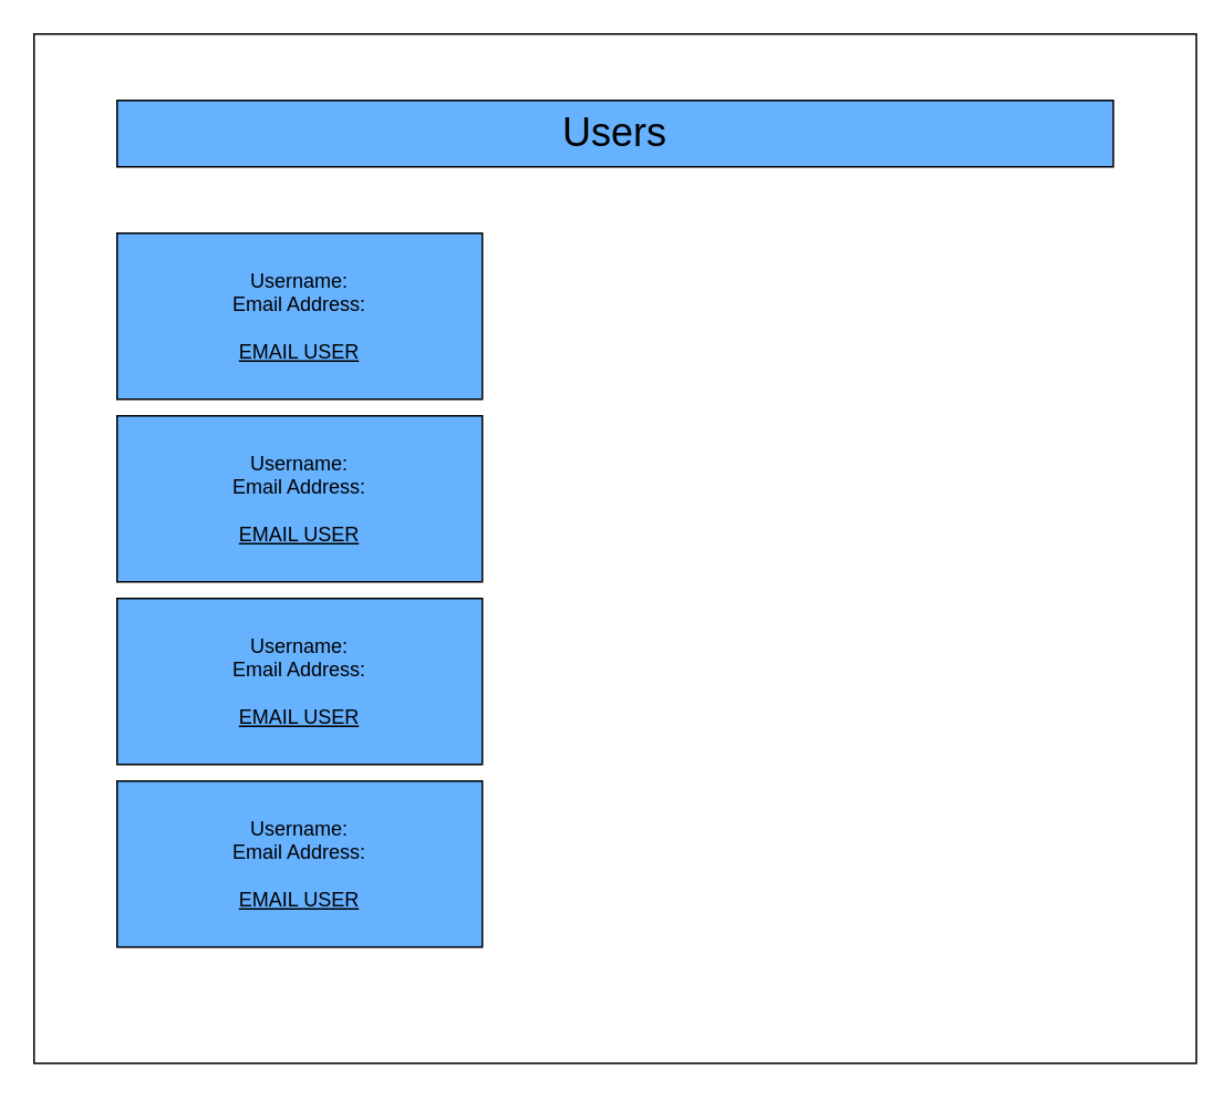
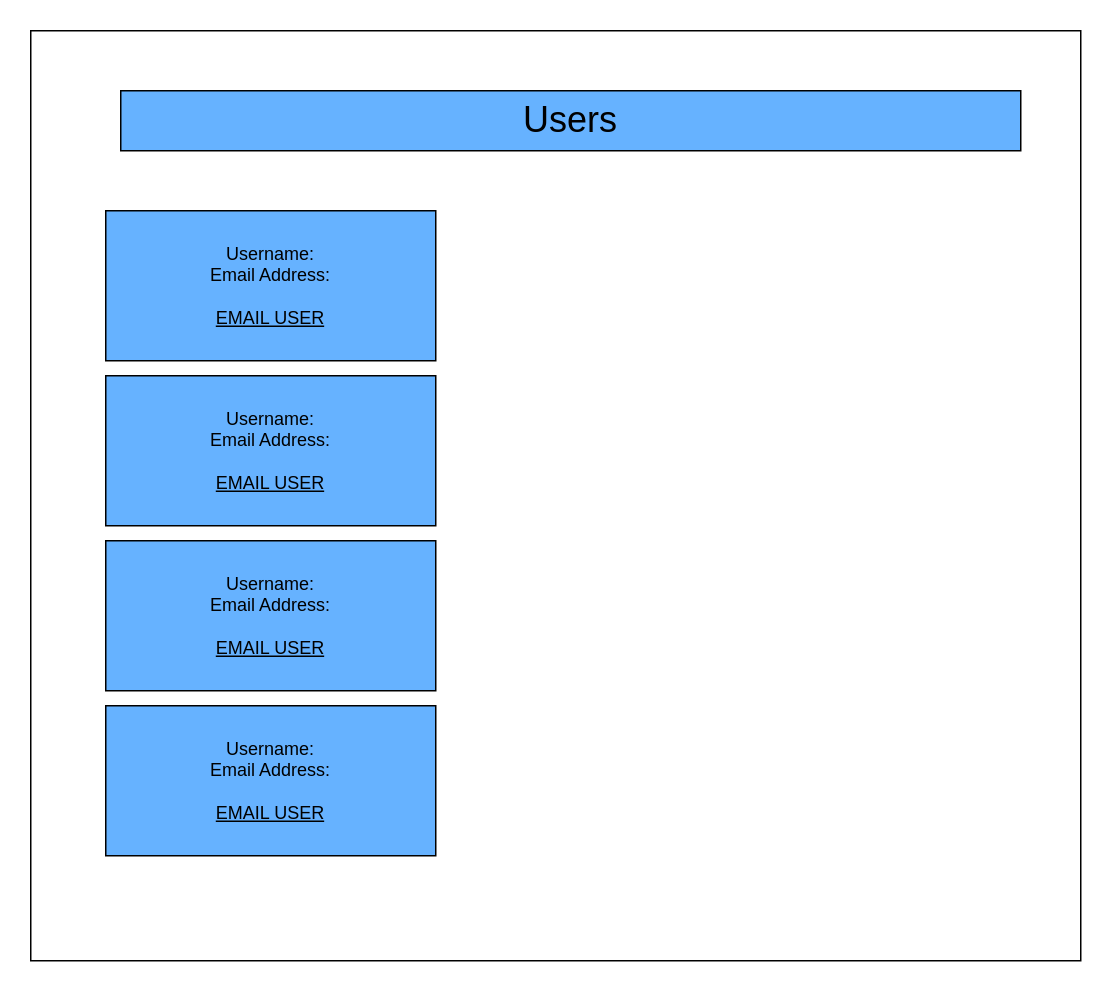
- <mxCell id="3" value="&lt;font style=&quot;font-size: 24px;&quot;&gt;Users&lt;/font&gt;" style="whiteSpace=wrap;html=1;fillColor=#66B2FF;" vertex="1" parent="1"><mxGeometry x="70" y="60" width="600" height="40" as="geometry" /></mxCell>
+ <mxCell id="3" value="&lt;font style=&quot;font-size: 24px;&quot;&gt;Users&lt;/font&gt;" style="whiteSpace=wrap;html=1;fillColor=#66B2FF;" vertex="1" parent="1"><mxGeometry x="80" y="60" width="600" height="40" as="geometry" /></mxCell>
